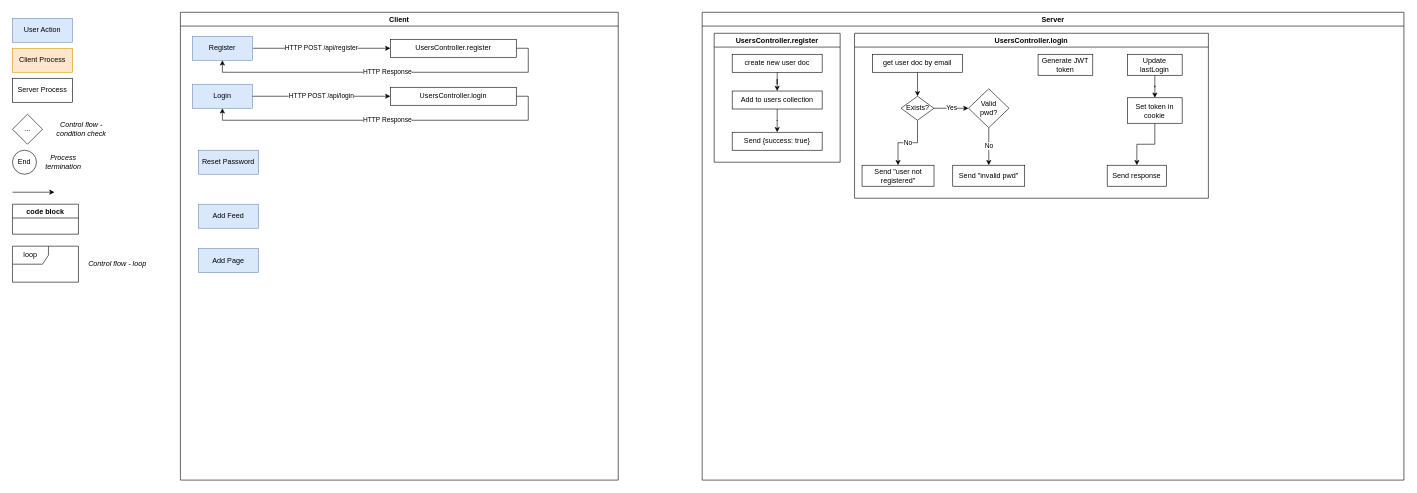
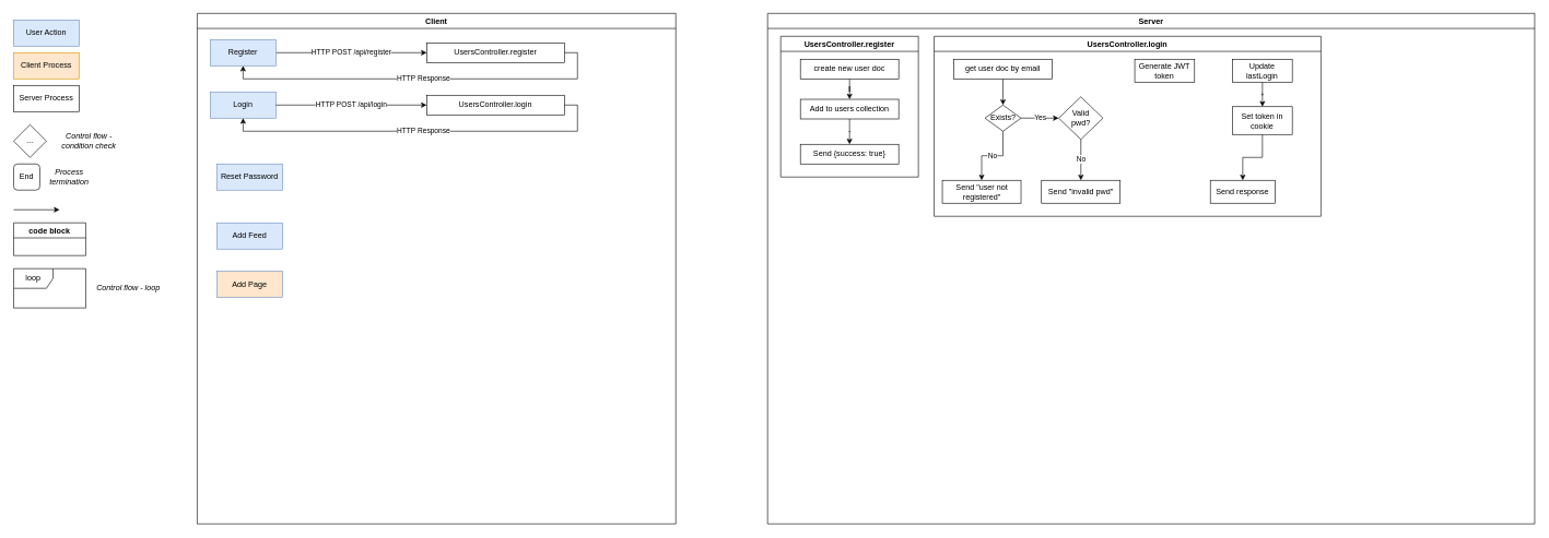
- <mxCell id="41" value="End" style="ellipse;whiteSpace=wrap;html=1;" vertex="1" parent="40"><mxGeometry width="40" height="40" as="geometry" /></mxCell>
+ <mxCell id="41" value="End" style="whiteSpace=wrap;html=1;rounded=1;" vertex="1" parent="40"><mxGeometry width="40" height="40" as="geometry" /></mxCell>
- <mxCell id="7" value="Add Page" style="rounded=0;whiteSpace=wrap;html=1;fillColor=#dae8fc;strokeColor=#6c8ebf;" vertex="1" parent="2"><mxGeometry x="30" y="394" width="100" height="40" as="geometry" /></mxCell>
+ <mxCell id="7" value="Add Page" style="rounded=0;whiteSpace=wrap;html=1;fillColor=#ffe6cc;strokeColor=#6c8ebf;" vertex="1" parent="2"><mxGeometry x="30" y="394" width="100" height="40" as="geometry" /></mxCell>
